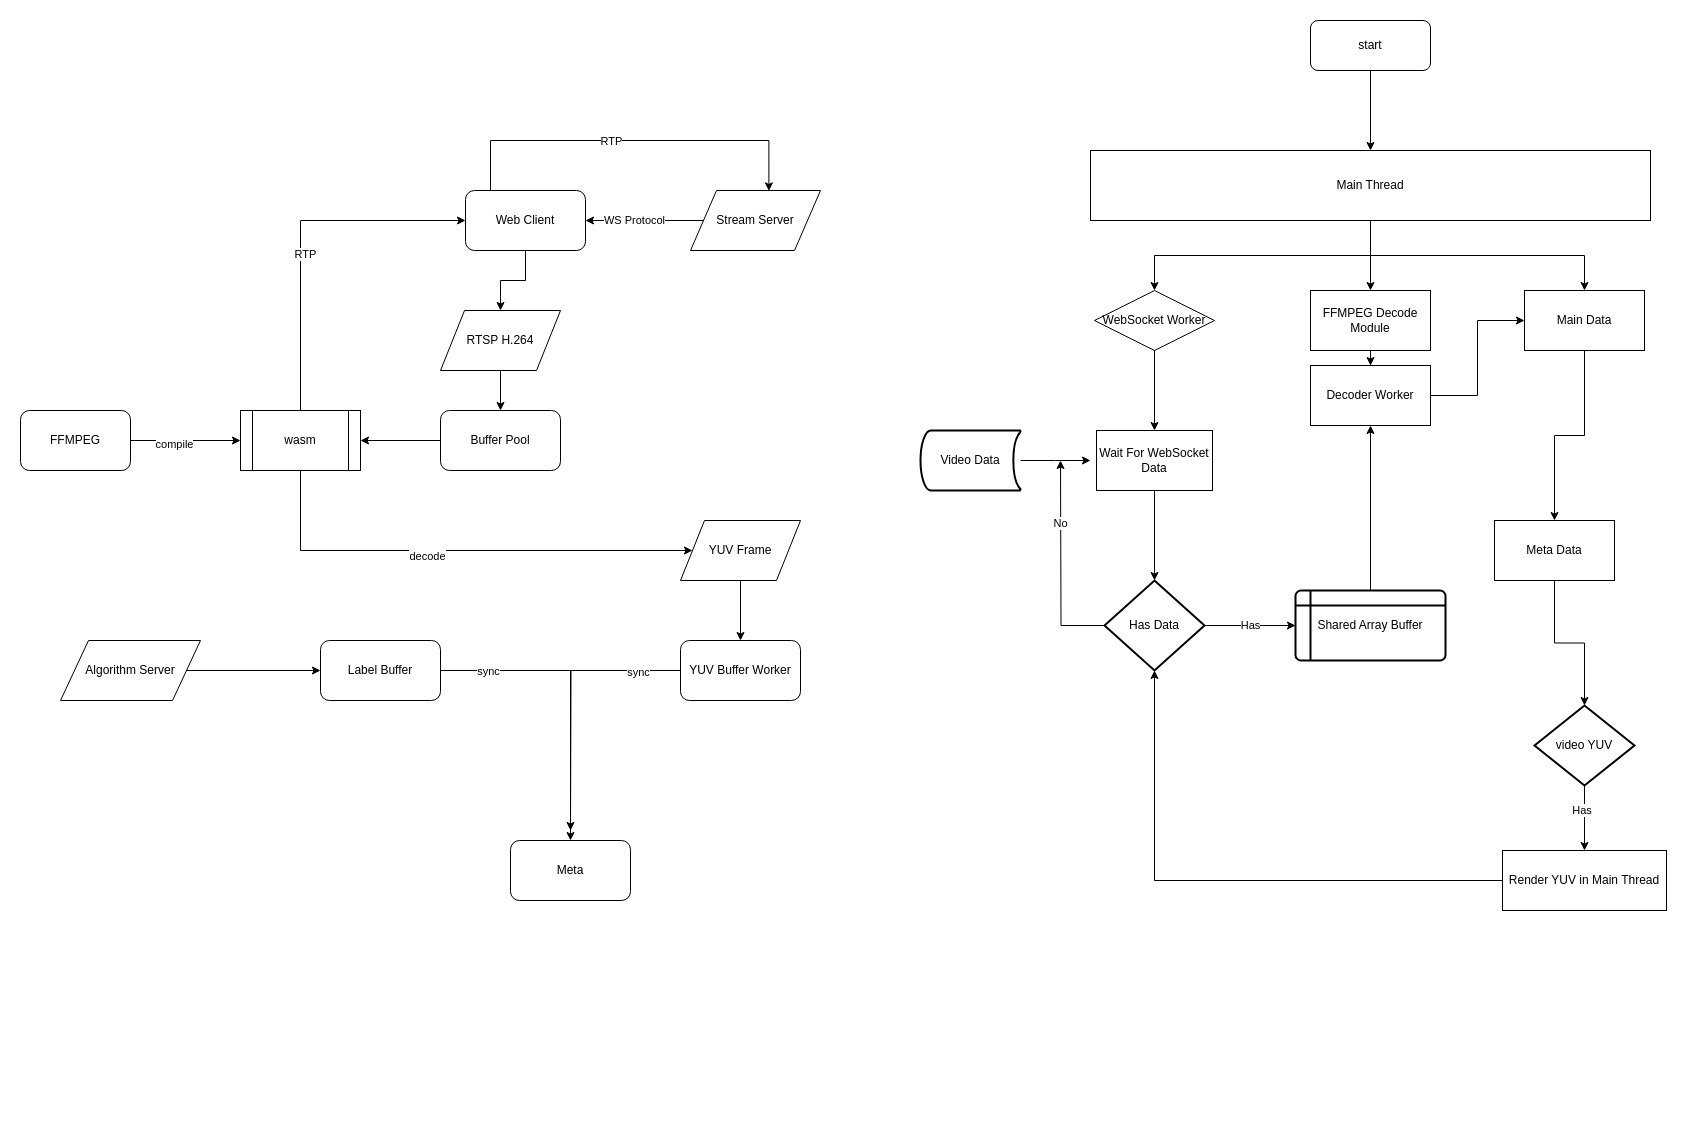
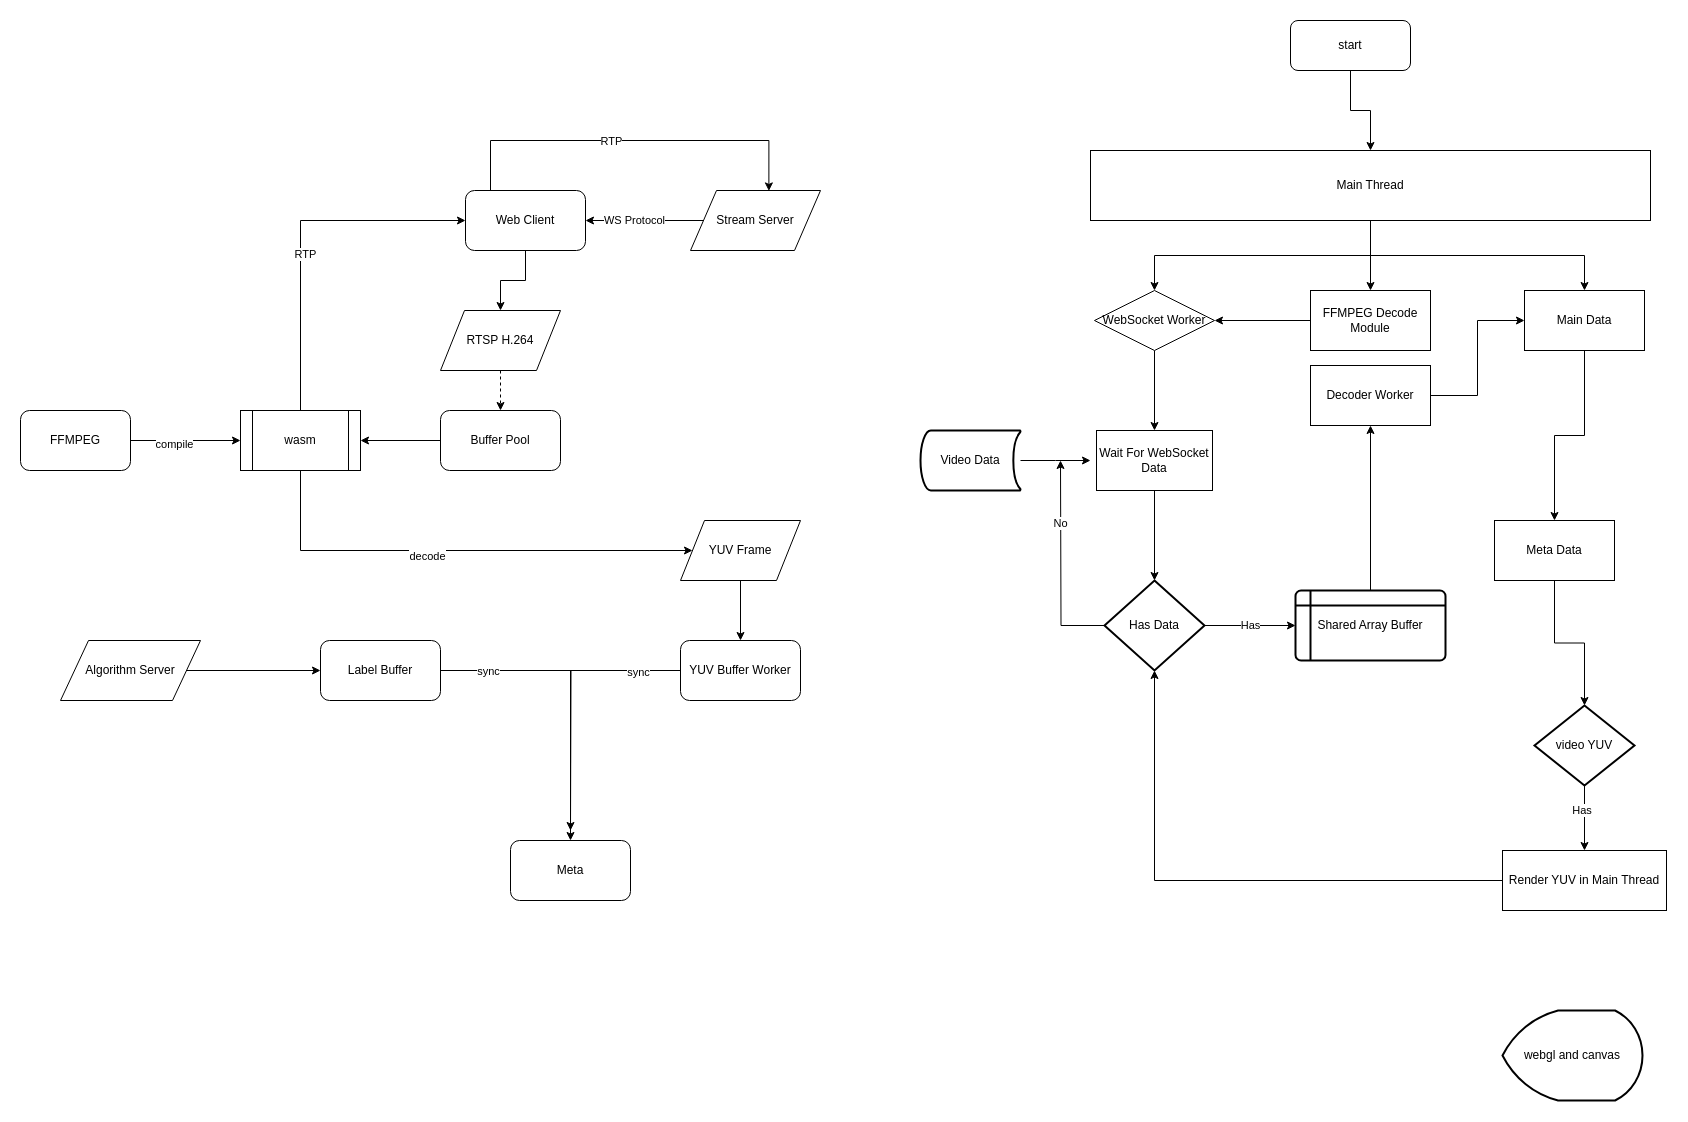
- <mxCell id="33" value="start" style="rounded=1;whiteSpace=wrap;html=1;" parent="1" vertex="1"><mxGeometry x="1310" y="20" width="120" height="50" as="geometry" /></mxCell>
+ <mxCell id="33" value="start" style="rounded=1;whiteSpace=wrap;html=1;" parent="1" vertex="1"><mxGeometry x="1290" y="20" width="120" height="50" as="geometry" /></mxCell>
- <mxCell id="36" style="edgeStyle=orthogonalEdgeStyle;rounded=0;orthogonalLoop=1;jettySize=auto;html=1;entryX=0.5;entryY=0;entryDx=0;entryDy=0;" parent="1" source="37" target="63" edge="1"><mxGeometry relative="1" as="geometry" /></mxCell>
+ <mxCell id="36" style="edgeStyle=orthogonalEdgeStyle;rounded=0;orthogonalLoop=1;jettySize=auto;html=1;" parent="1" source="37" target="35" edge="1"><mxGeometry relative="1" as="geometry" /></mxCell>
- <mxCell id="9" value="" style="edgeStyle=orthogonalEdgeStyle;rounded=0;orthogonalLoop=1;jettySize=auto;html=1;" parent="1" source="10" target="12" edge="1"><mxGeometry relative="1" as="geometry"><Array as="points"><mxPoint x="510" y="410" /><mxPoint x="510" y="410" /></Array></mxGeometry></mxCell>
+ <mxCell id="9" value="" style="edgeStyle=orthogonalEdgeStyle;rounded=0;orthogonalLoop=1;jettySize=auto;html=1;dashed=1;" parent="1" source="10" target="12" edge="1"><mxGeometry relative="1" as="geometry"><Array as="points"><mxPoint x="510" y="410" /><mxPoint x="510" y="410" /></Array></mxGeometry></mxCell>
+ <mxCell id="55" value="webgl and canvas" style="strokeWidth=2;html=1;shape=mxgraph.flowchart.display;whiteSpace=wrap;" parent="1" vertex="1"><mxGeometry x="1502" y="1010" width="140" height="90" as="geometry" /></mxCell>
